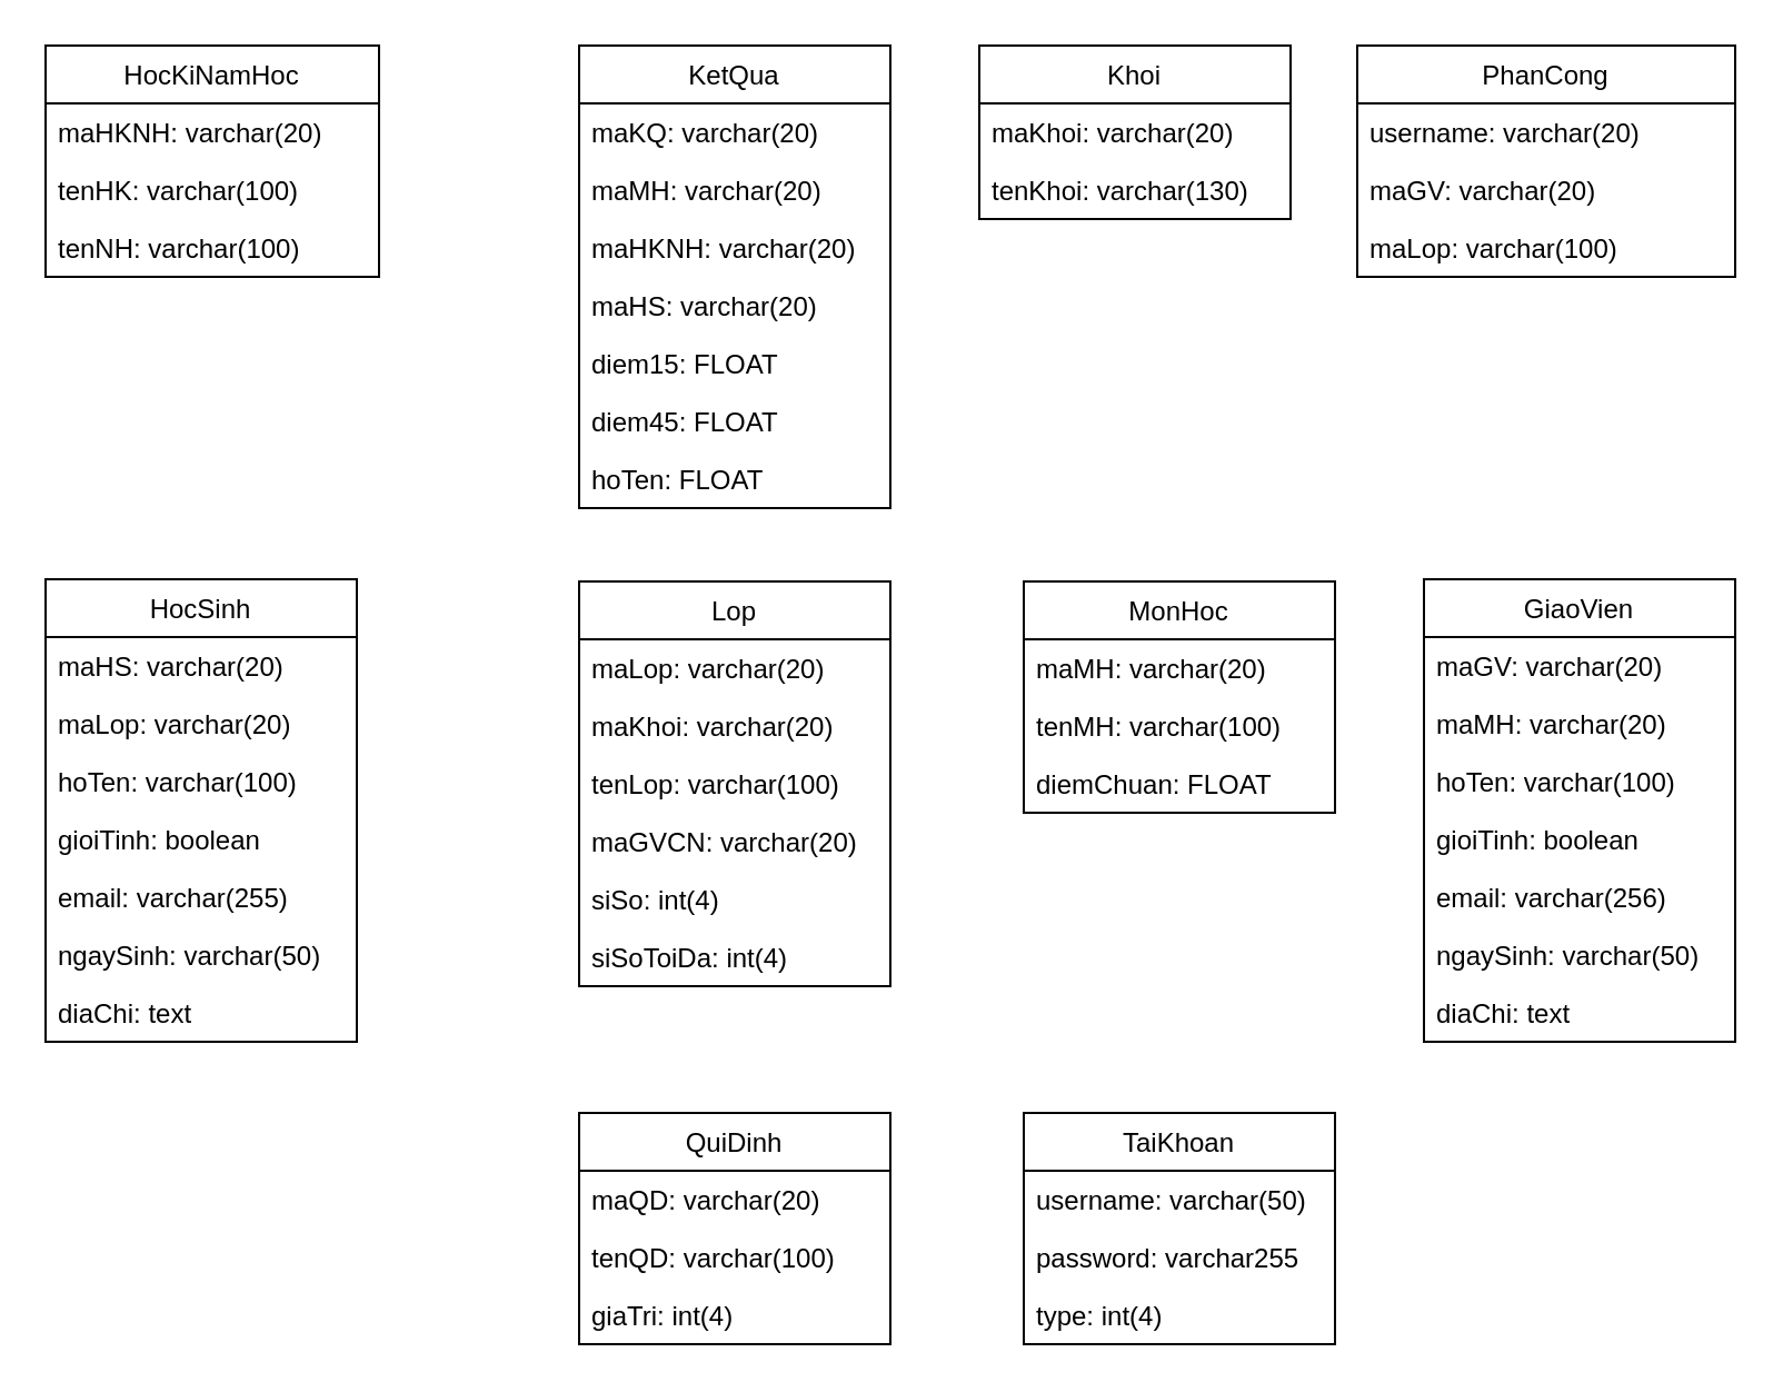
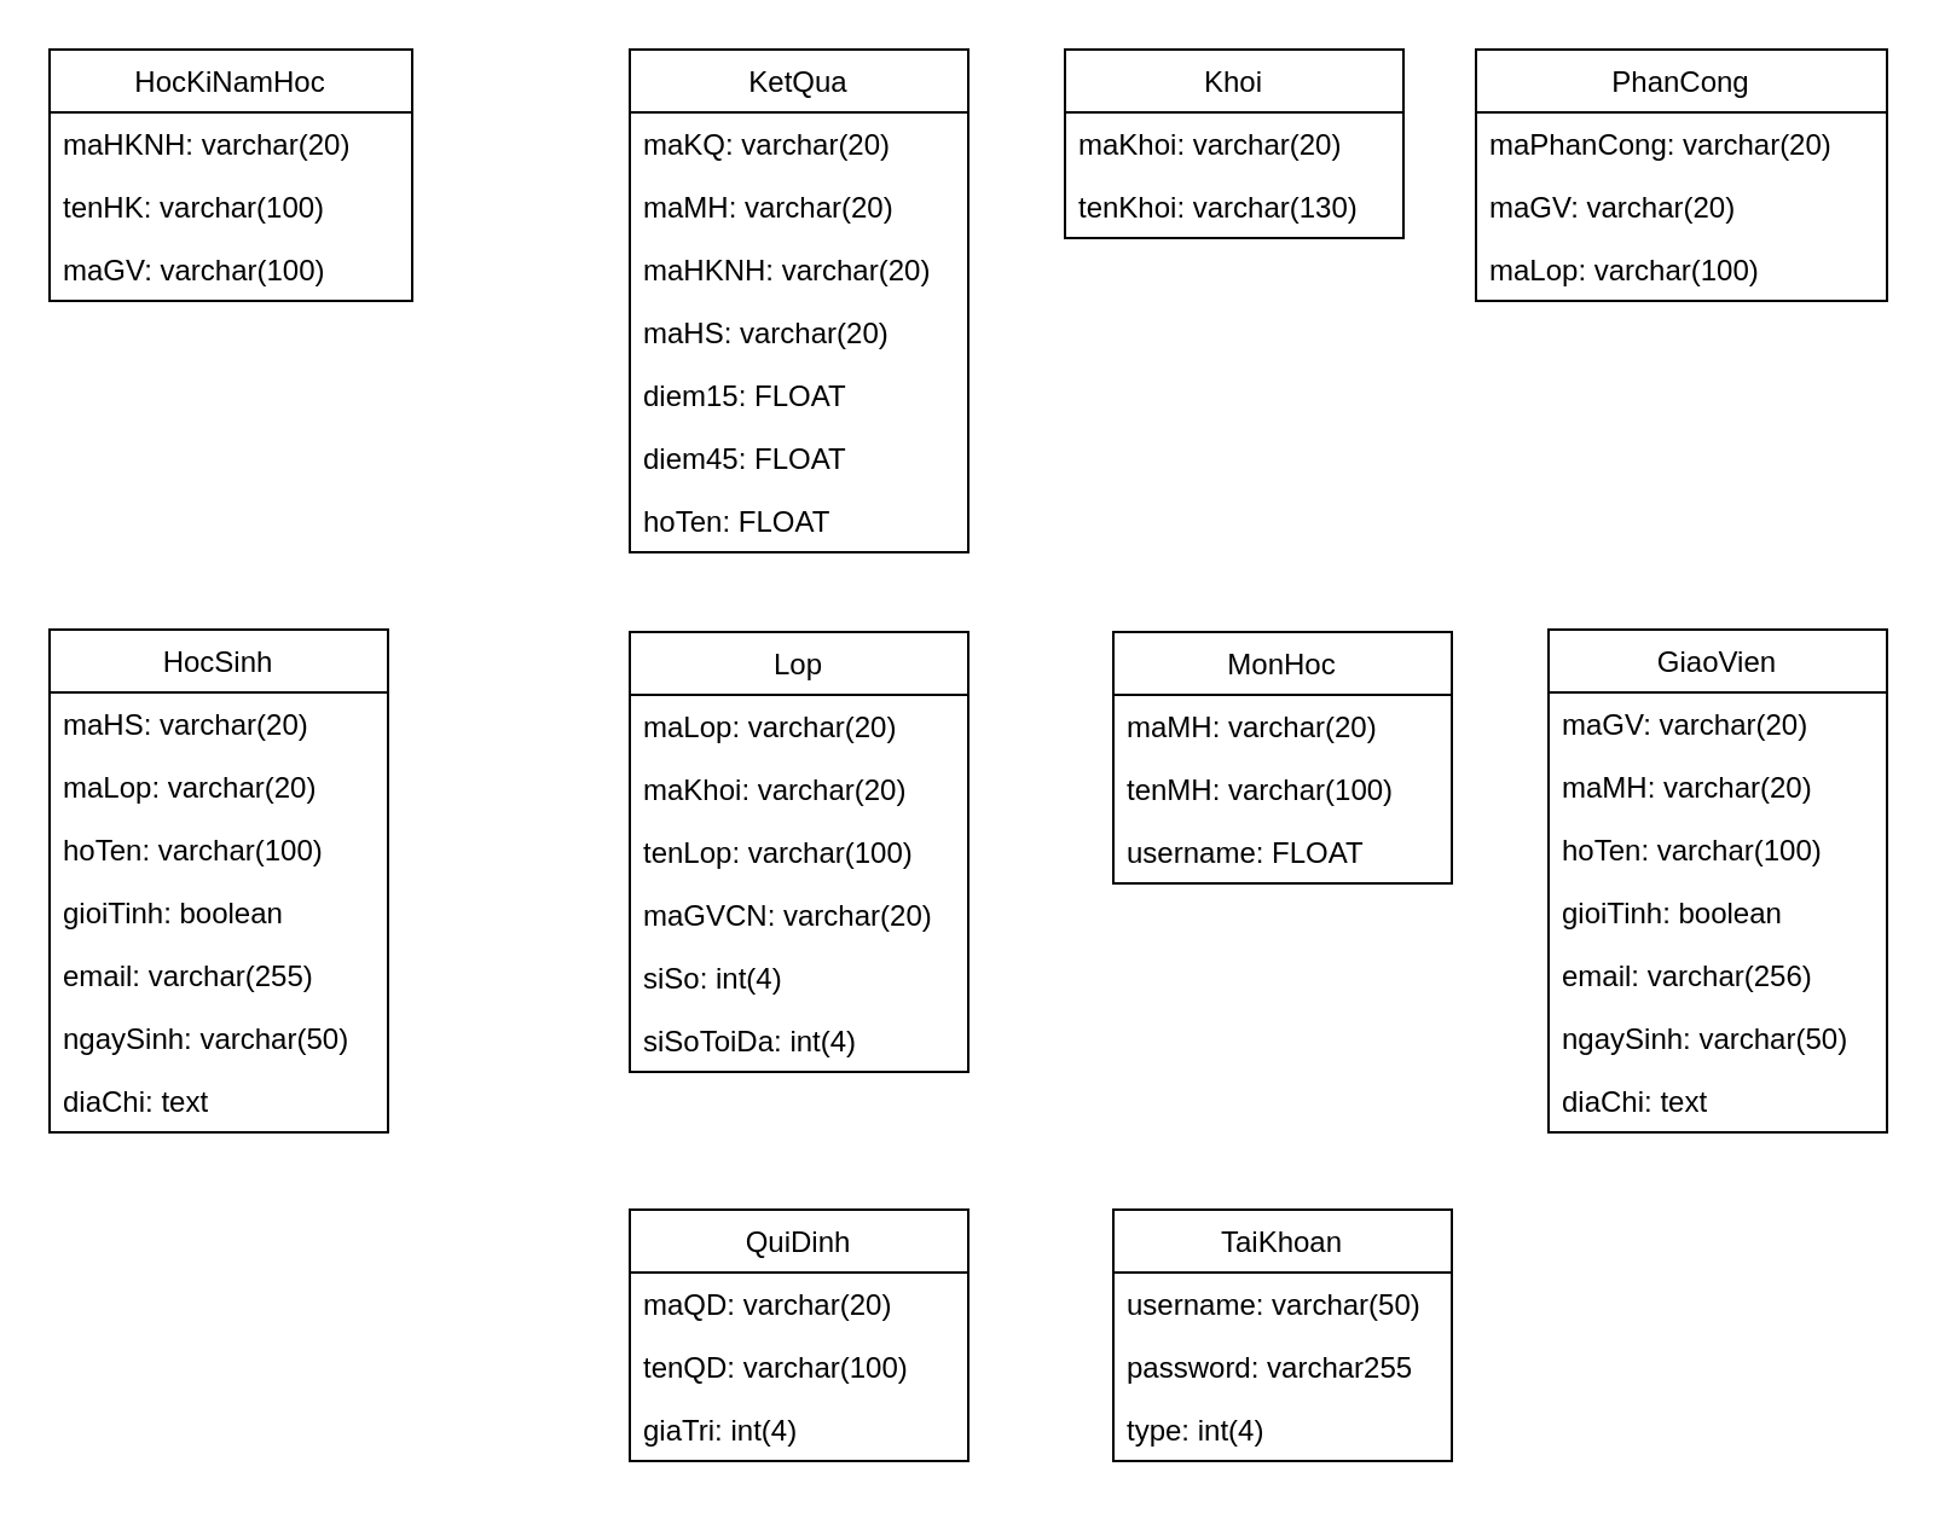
- <mxCell id="42" value="username: varchar(20)" style="text;strokeColor=none;fillColor=none;align=left;verticalAlign=top;spacingLeft=4;spacingRight=4;overflow=hidden;rotatable=0;points=[[0,0.5],[1,0.5]];portConstraint=eastwest;" vertex="1" parent="41"><mxGeometry y="26" width="170" height="26" as="geometry" /></mxCell>
+ <mxCell id="42" value="maPhanCong: varchar(20)" style="text;strokeColor=none;fillColor=none;align=left;verticalAlign=top;spacingLeft=4;spacingRight=4;overflow=hidden;rotatable=0;points=[[0,0.5],[1,0.5]];portConstraint=eastwest;" vertex="1" parent="41"><mxGeometry y="26" width="170" height="26" as="geometry" /></mxCell>
- <mxCell id="13" value="tenNH: varchar(100)" style="text;strokeColor=none;fillColor=none;align=left;verticalAlign=top;spacingLeft=4;spacingRight=4;overflow=hidden;rotatable=0;points=[[0,0.5],[1,0.5]];portConstraint=eastwest;" vertex="1" parent="10"><mxGeometry y="78" width="150" height="26" as="geometry" /></mxCell>
+ <mxCell id="13" value="maGV: varchar(100)" style="text;strokeColor=none;fillColor=none;align=left;verticalAlign=top;spacingLeft=4;spacingRight=4;overflow=hidden;rotatable=0;points=[[0,0.5],[1,0.5]];portConstraint=eastwest;" vertex="1" parent="10"><mxGeometry y="78" width="150" height="26" as="geometry" /></mxCell>
- <mxCell id="32" value="diemChuan: FLOAT" style="text;strokeColor=none;fillColor=none;align=left;verticalAlign=top;spacingLeft=4;spacingRight=4;overflow=hidden;rotatable=0;points=[[0,0.5],[1,0.5]];portConstraint=eastwest;" vertex="1" parent="29"><mxGeometry y="78" width="140" height="26" as="geometry" /></mxCell>
+ <mxCell id="32" value="username: FLOAT" style="text;strokeColor=none;fillColor=none;align=left;verticalAlign=top;spacingLeft=4;spacingRight=4;overflow=hidden;rotatable=0;points=[[0,0.5],[1,0.5]];portConstraint=eastwest;" vertex="1" parent="29"><mxGeometry y="78" width="140" height="26" as="geometry" /></mxCell>
